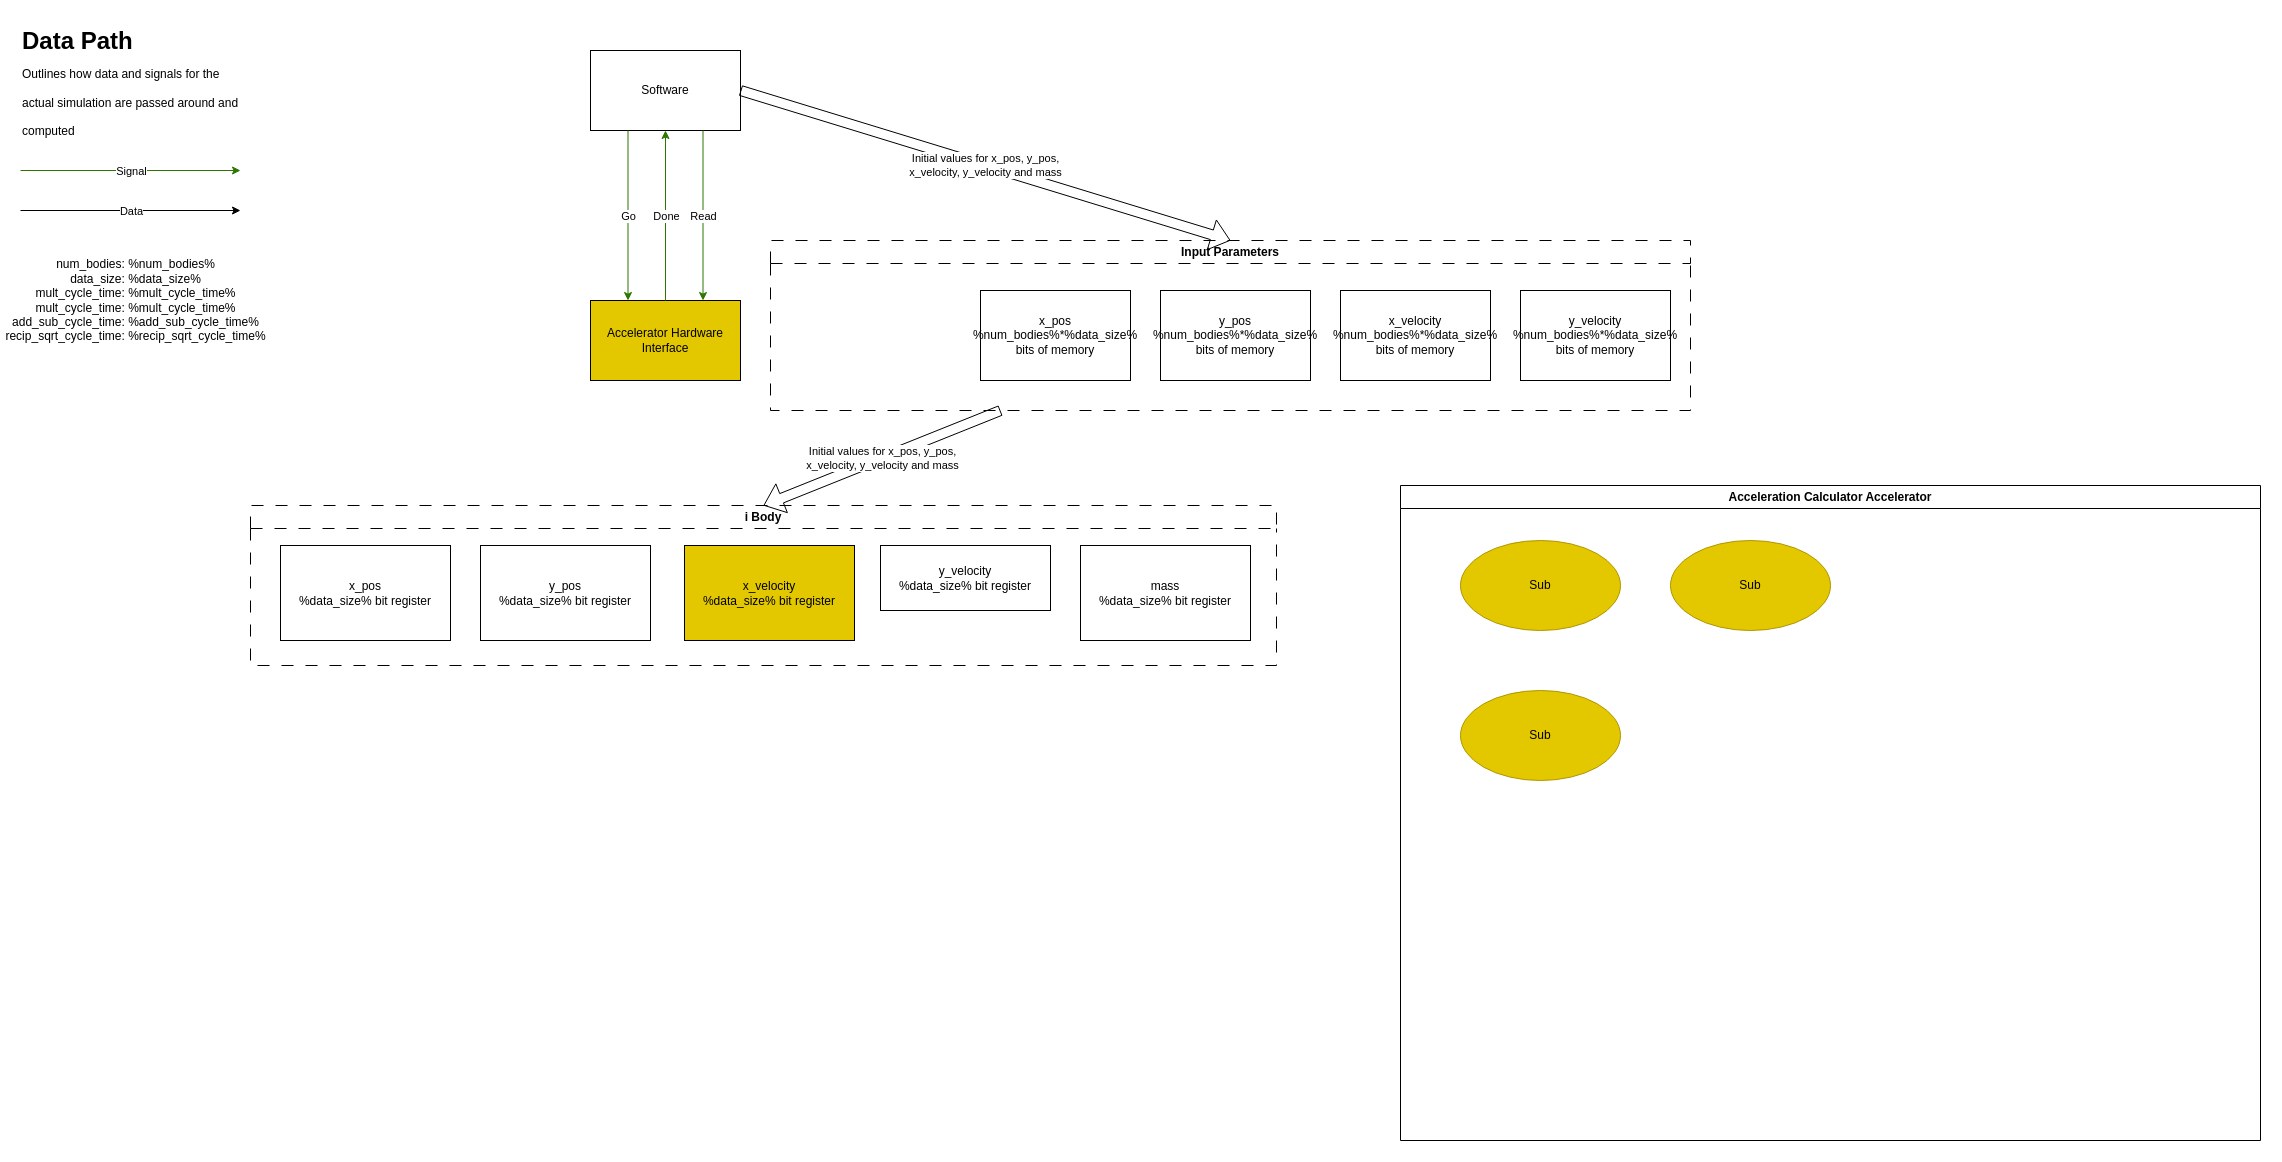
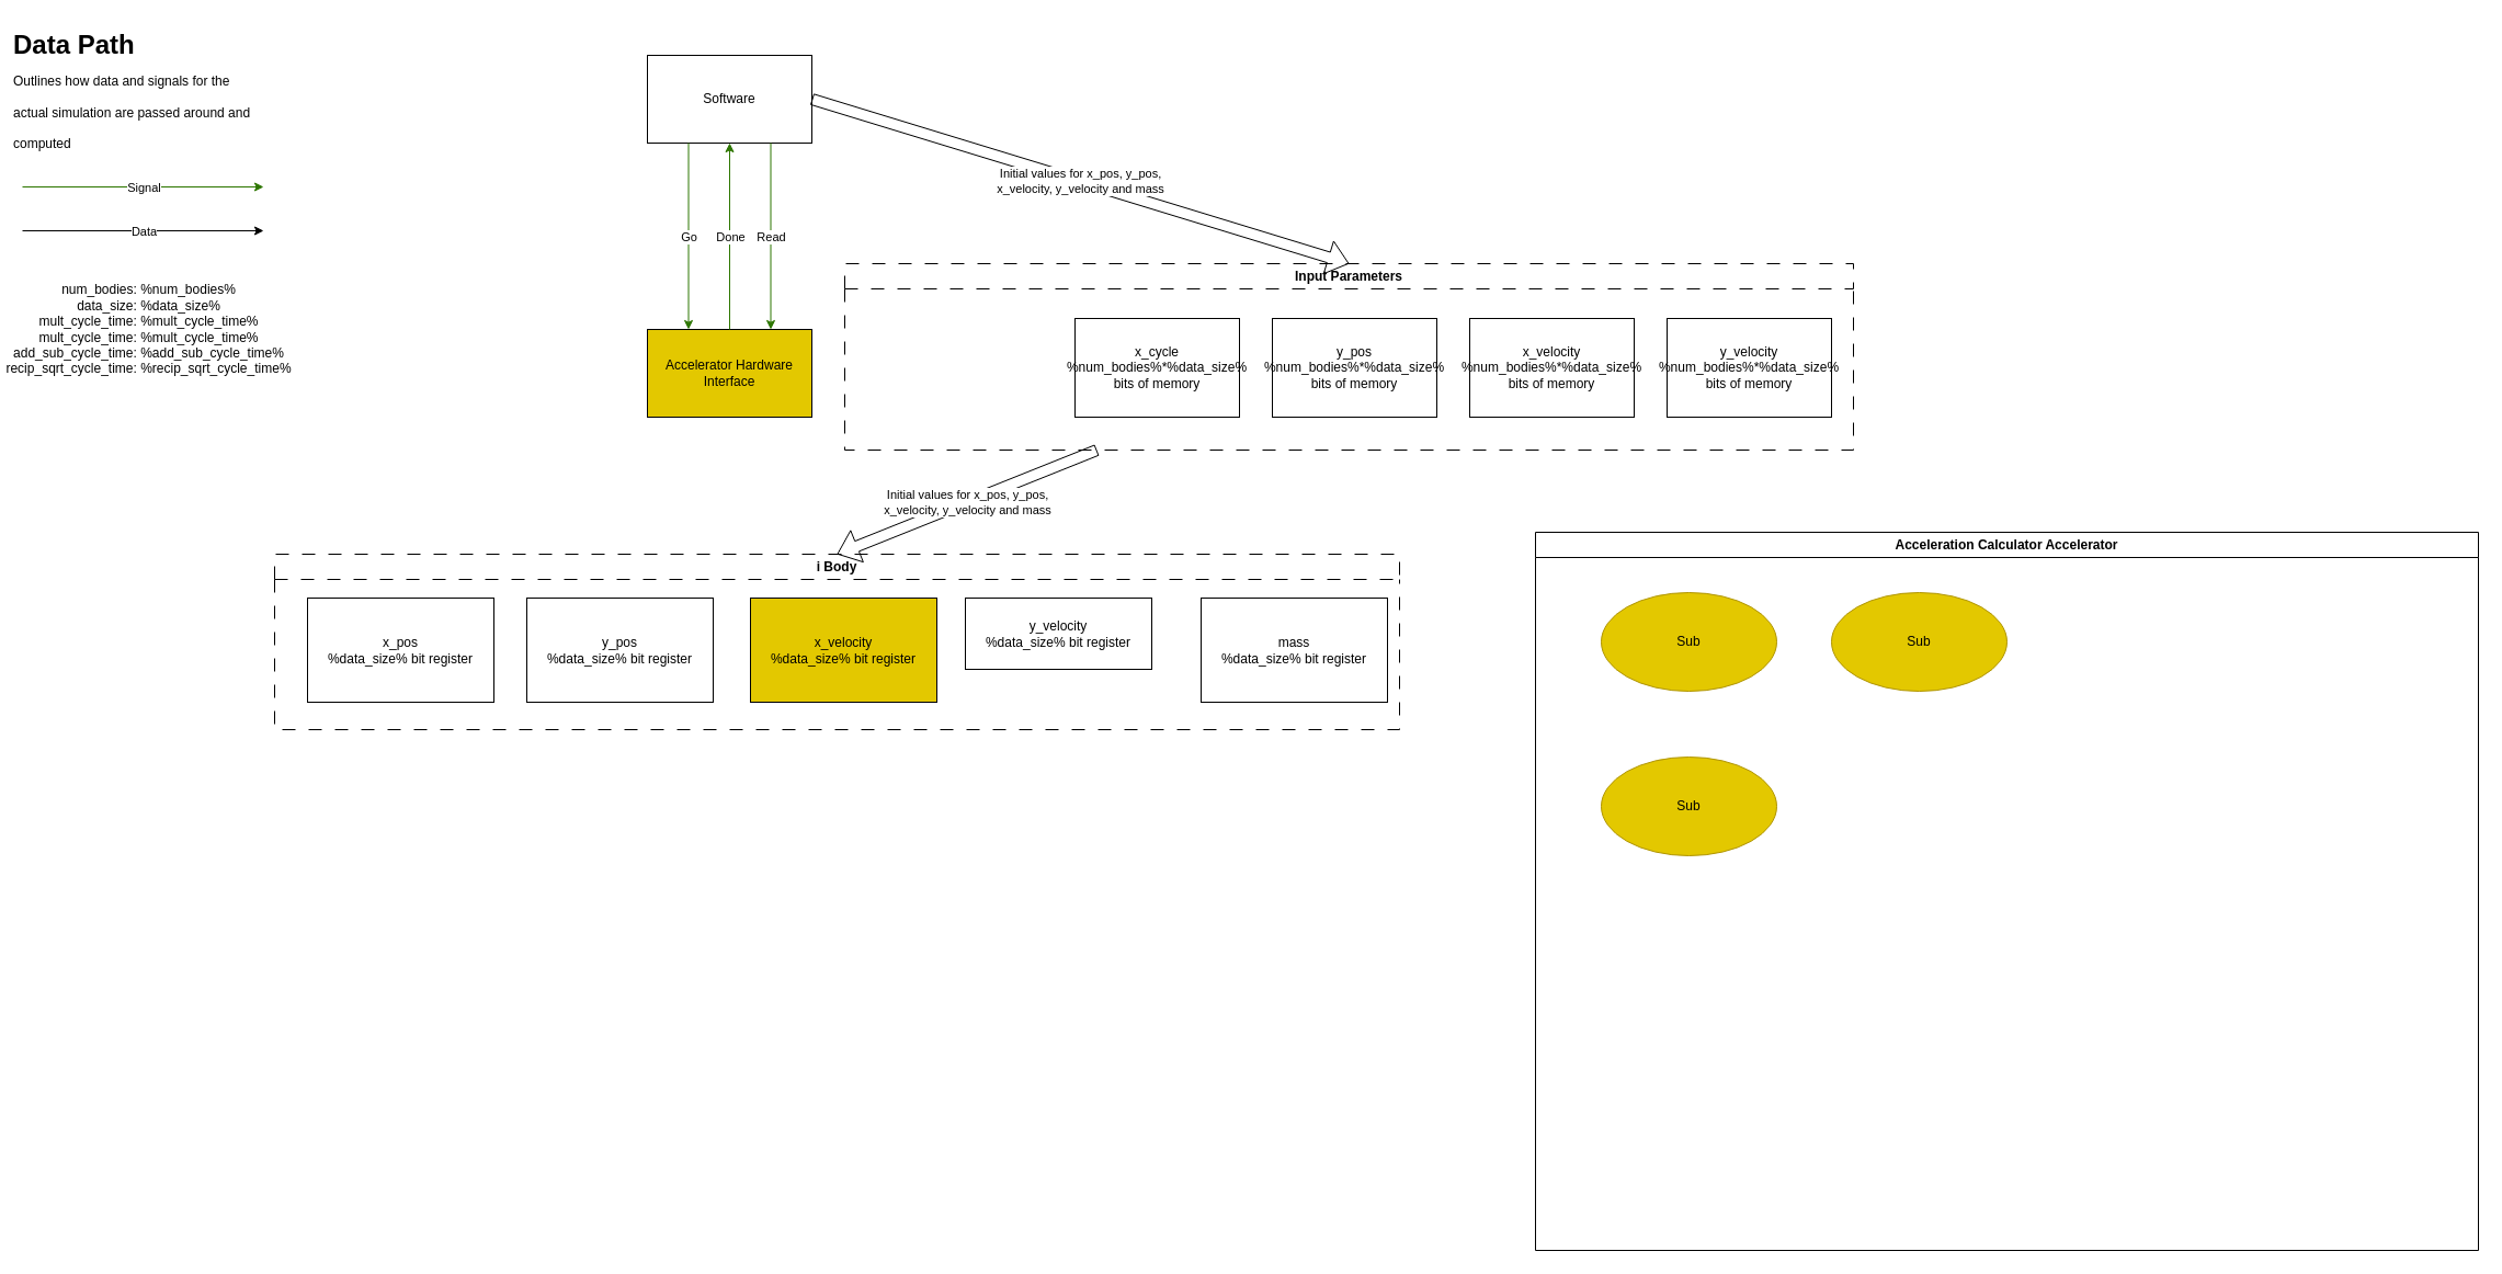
- <mxCell id="3" value="&lt;h1 style=&quot;margin-top: 0px;&quot;&gt;&lt;span style=&quot;background-color: transparent; color: light-dark(rgb(0, 0, 0), rgb(255, 255, 255));&quot;&gt;Data Path&lt;br&gt;&lt;/span&gt;&lt;span style=&quot;font-size: 12px; font-weight: 400; background-color: transparent; color: light-dark(rgb(0, 0, 0), rgb(255, 255, 255));&quot;&gt;Outlines how data and signals for the actual simulation are passed around and computed&lt;/span&gt;&lt;/h1&gt;" style="text;html=1;whiteSpace=wrap;overflow=hidden;rounded=0;" parent="1" vertex="1"><mxGeometry x="20" y="20" width="230" height="120" as="geometry" /></mxCell>
+ <mxCell id="3" value="&lt;h1 style=&quot;margin-top: 0px;&quot;&gt;&lt;span style=&quot;background-color: transparent; color: light-dark(rgb(0, 0, 0), rgb(255, 255, 255));&quot;&gt;Data Path&lt;br&gt;&lt;/span&gt;&lt;span style=&quot;font-size: 12px; font-weight: 400; background-color: transparent; color: light-dark(rgb(0, 0, 0), rgb(255, 255, 255));&quot;&gt;Outlines how data and signals for the actual simulation are passed around and computed&lt;/span&gt;&lt;/h1&gt;" style="text;html=1;whiteSpace=wrap;overflow=hidden;rounded=0;" parent="1" vertex="1"><mxGeometry x="10" y="20" width="230" height="120" as="geometry" /></mxCell>
- <mxCell id="22" value="&lt;div&gt;x_pos&lt;/div&gt;&lt;div&gt;&lt;span style=&quot;background-color: transparent; color: light-dark(rgb(0, 0, 0), rgb(255, 255, 255));&quot;&gt;%num_bodies%*%data_size% bits of memory&lt;/span&gt;&lt;/div&gt;" style="rounded=0;whiteSpace=wrap;html=1;" vertex="1" parent="21"><mxGeometry x="210" y="50" width="150" height="90" as="geometry" /></mxCell>
+ <mxCell id="22" value="&lt;div&gt;x_cycle&lt;/div&gt;&lt;div&gt;&lt;span style=&quot;background-color: transparent; color: light-dark(rgb(0, 0, 0), rgb(255, 255, 255));&quot;&gt;%num_bodies%*%data_size% bits of memory&lt;/span&gt;&lt;/div&gt;" style="rounded=0;whiteSpace=wrap;html=1;" vertex="1" parent="21"><mxGeometry x="210" y="50" width="150" height="90" as="geometry" /></mxCell>
- <mxCell id="20" value="&lt;div&gt;&lt;span style=&quot;background-color: transparent; color: light-dark(rgb(0, 0, 0), rgb(255, 255, 255));&quot;&gt;mass&lt;/span&gt;&lt;/div&gt;&lt;div&gt;&lt;span style=&quot;background-color: transparent; color: light-dark(rgb(0, 0, 0), rgb(255, 255, 255));&quot;&gt;%data_size% bit register&lt;/span&gt;&lt;/div&gt;" style="rounded=0;whiteSpace=wrap;html=1;" vertex="1" parent="15"><mxGeometry x="830" y="40" width="170" height="95" as="geometry" /></mxCell>
+ <mxCell id="20" value="&lt;div&gt;&lt;span style=&quot;background-color: transparent; color: light-dark(rgb(0, 0, 0), rgb(255, 255, 255));&quot;&gt;mass&lt;/span&gt;&lt;/div&gt;&lt;div&gt;&lt;span style=&quot;background-color: transparent; color: light-dark(rgb(0, 0, 0), rgb(255, 255, 255));&quot;&gt;%data_size% bit register&lt;/span&gt;&lt;/div&gt;" style="rounded=0;whiteSpace=wrap;html=1;" vertex="1" parent="15"><mxGeometry x="845" y="40" width="170" height="95" as="geometry" /></mxCell>
